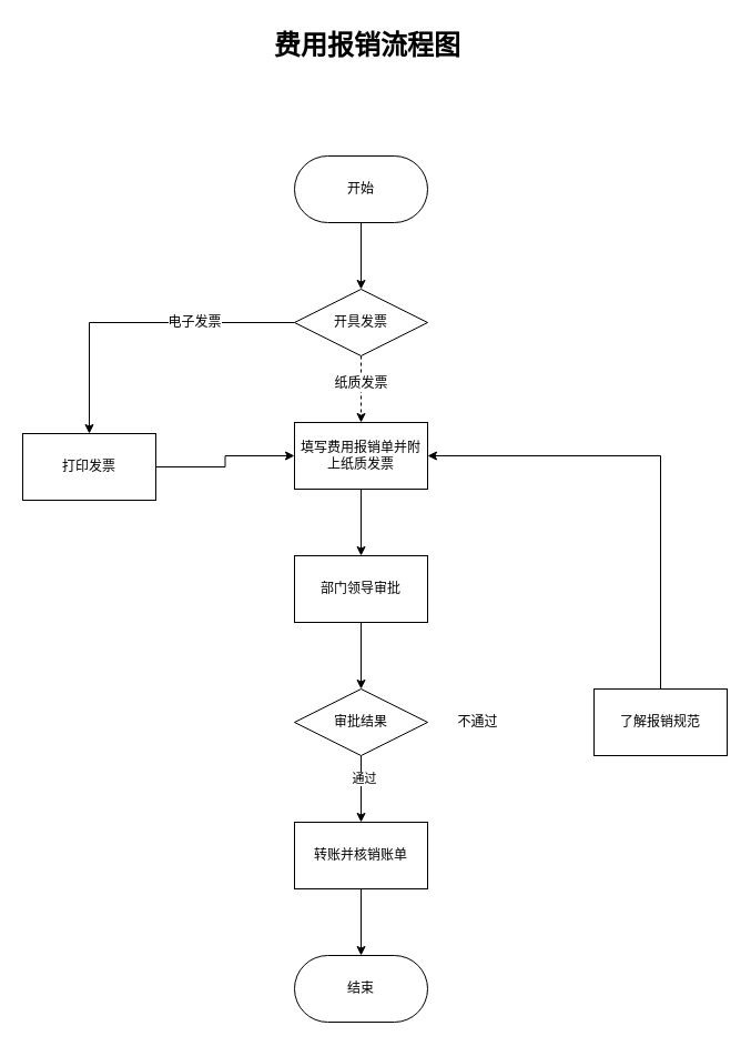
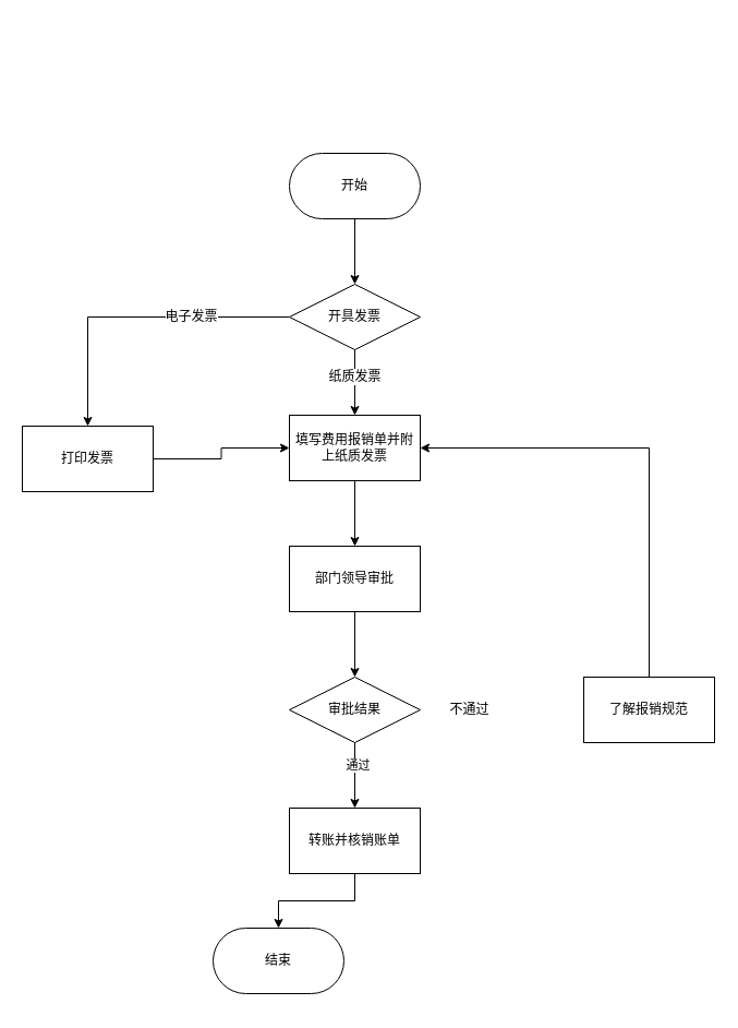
- <mxCell id="24" value="&lt;h1 style=&quot;margin-top: 0px;&quot;&gt;费用报销流程图&lt;/h1&gt;" style="text;html=1;whiteSpace=wrap;overflow=hidden;rounded=0;" vertex="1" parent="1"><mxGeometry x="245" y="20" width="180" height="120" as="geometry" /></mxCell>
- <mxCell id="4" style="edgeStyle=orthogonalEdgeStyle;rounded=0;orthogonalLoop=1;jettySize=auto;html=1;entryX=0.5;entryY=0;entryDx=0;entryDy=0;dashed=1;" edge="1" parent="1" source="6" target="8"><mxGeometry relative="1" as="geometry" /></mxCell>
+ <mxCell id="4" style="edgeStyle=orthogonalEdgeStyle;rounded=0;orthogonalLoop=1;jettySize=auto;html=1;entryX=0.5;entryY=0;entryDx=0;entryDy=0;" edge="1" parent="1" source="6" target="8"><mxGeometry relative="1" as="geometry" /></mxCell>
- <mxCell id="14" value="结束" style="rounded=1;whiteSpace=wrap;html=1;arcSize=50;" vertex="1" parent="1"><mxGeometry x="265" y="860" width="120" height="60" as="geometry" /></mxCell>
+ <mxCell id="14" value="结束" style="rounded=1;whiteSpace=wrap;html=1;arcSize=50;" vertex="1" parent="1"><mxGeometry x="195" y="850" width="120" height="60" as="geometry" /></mxCell>
